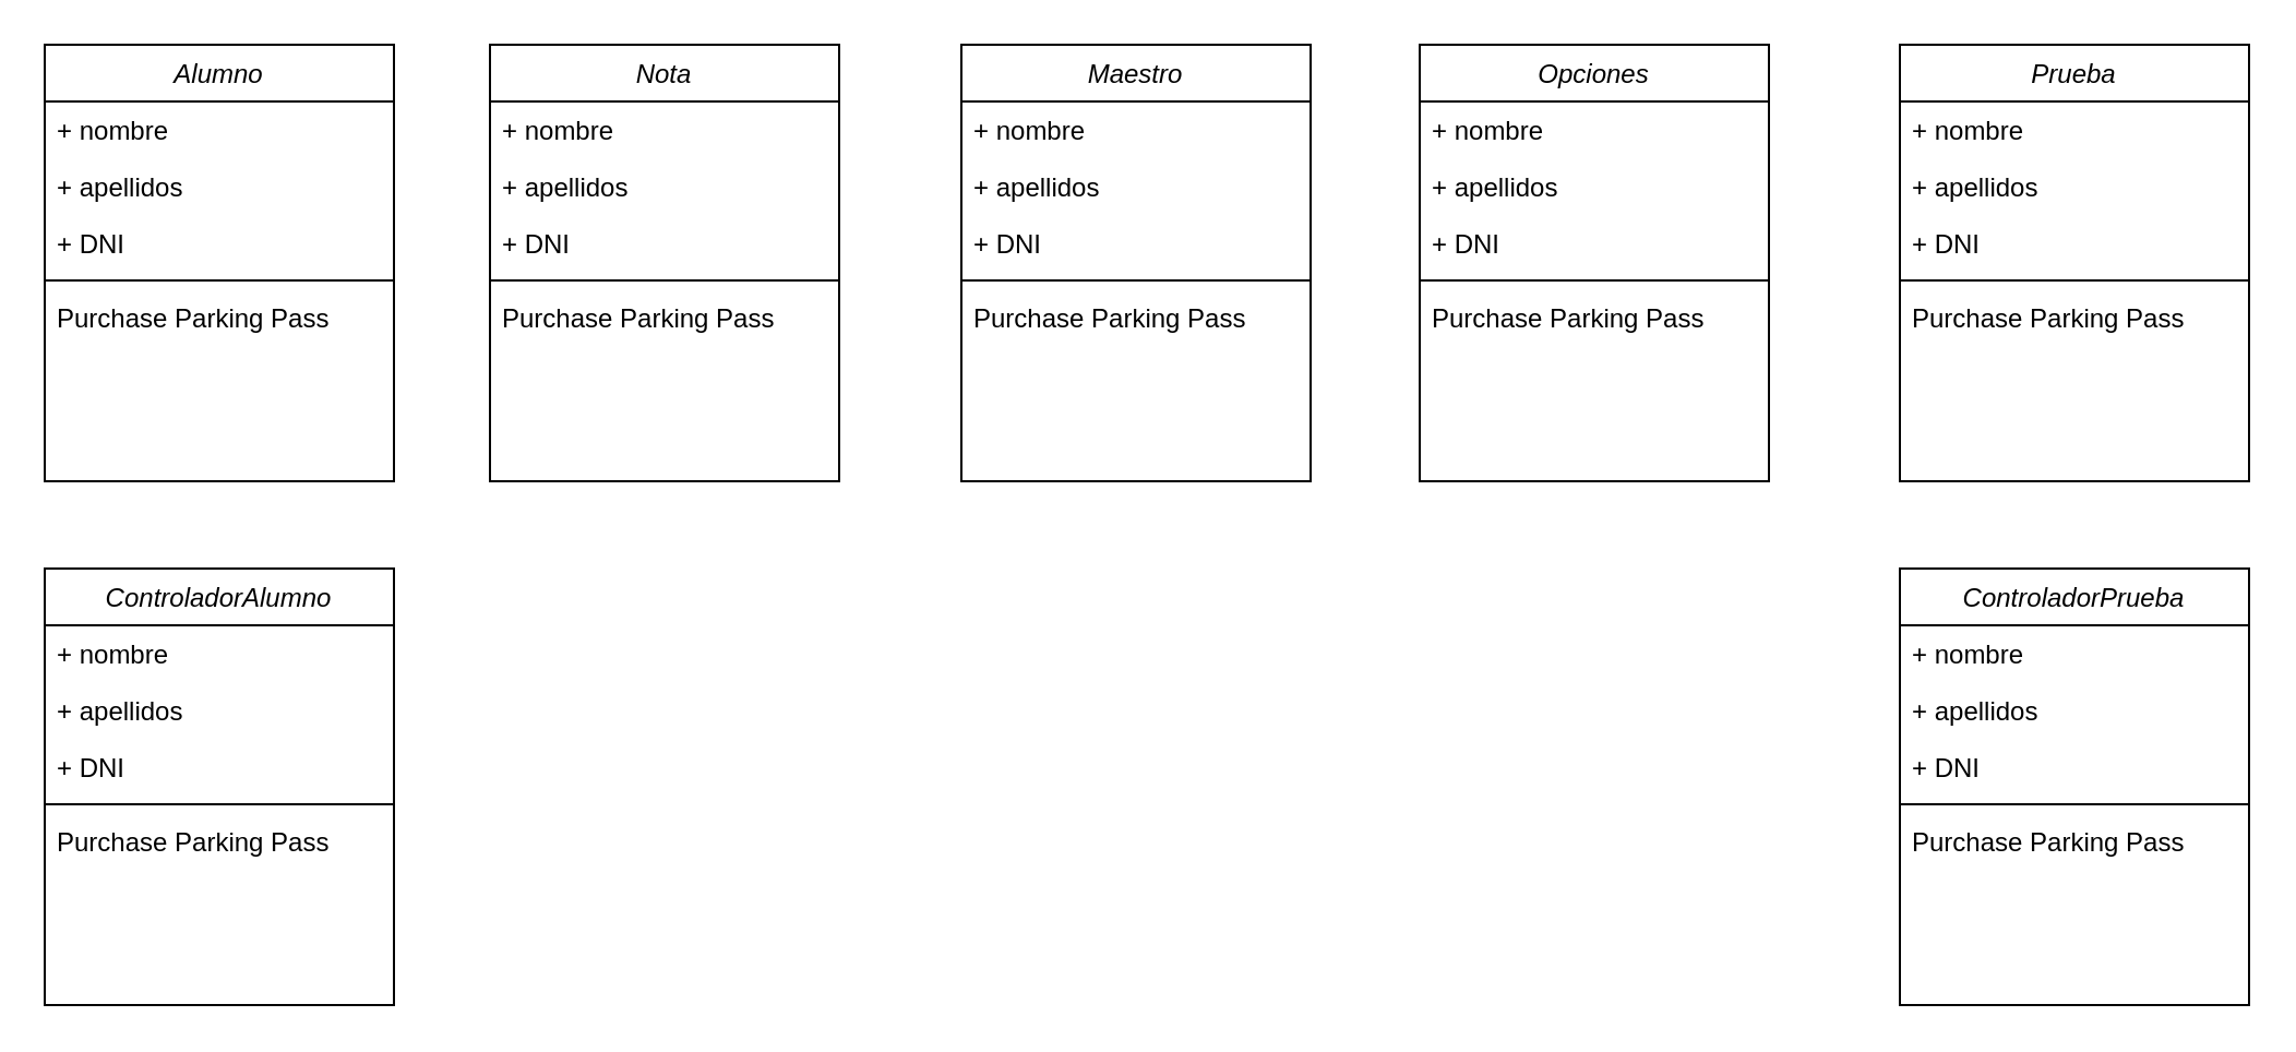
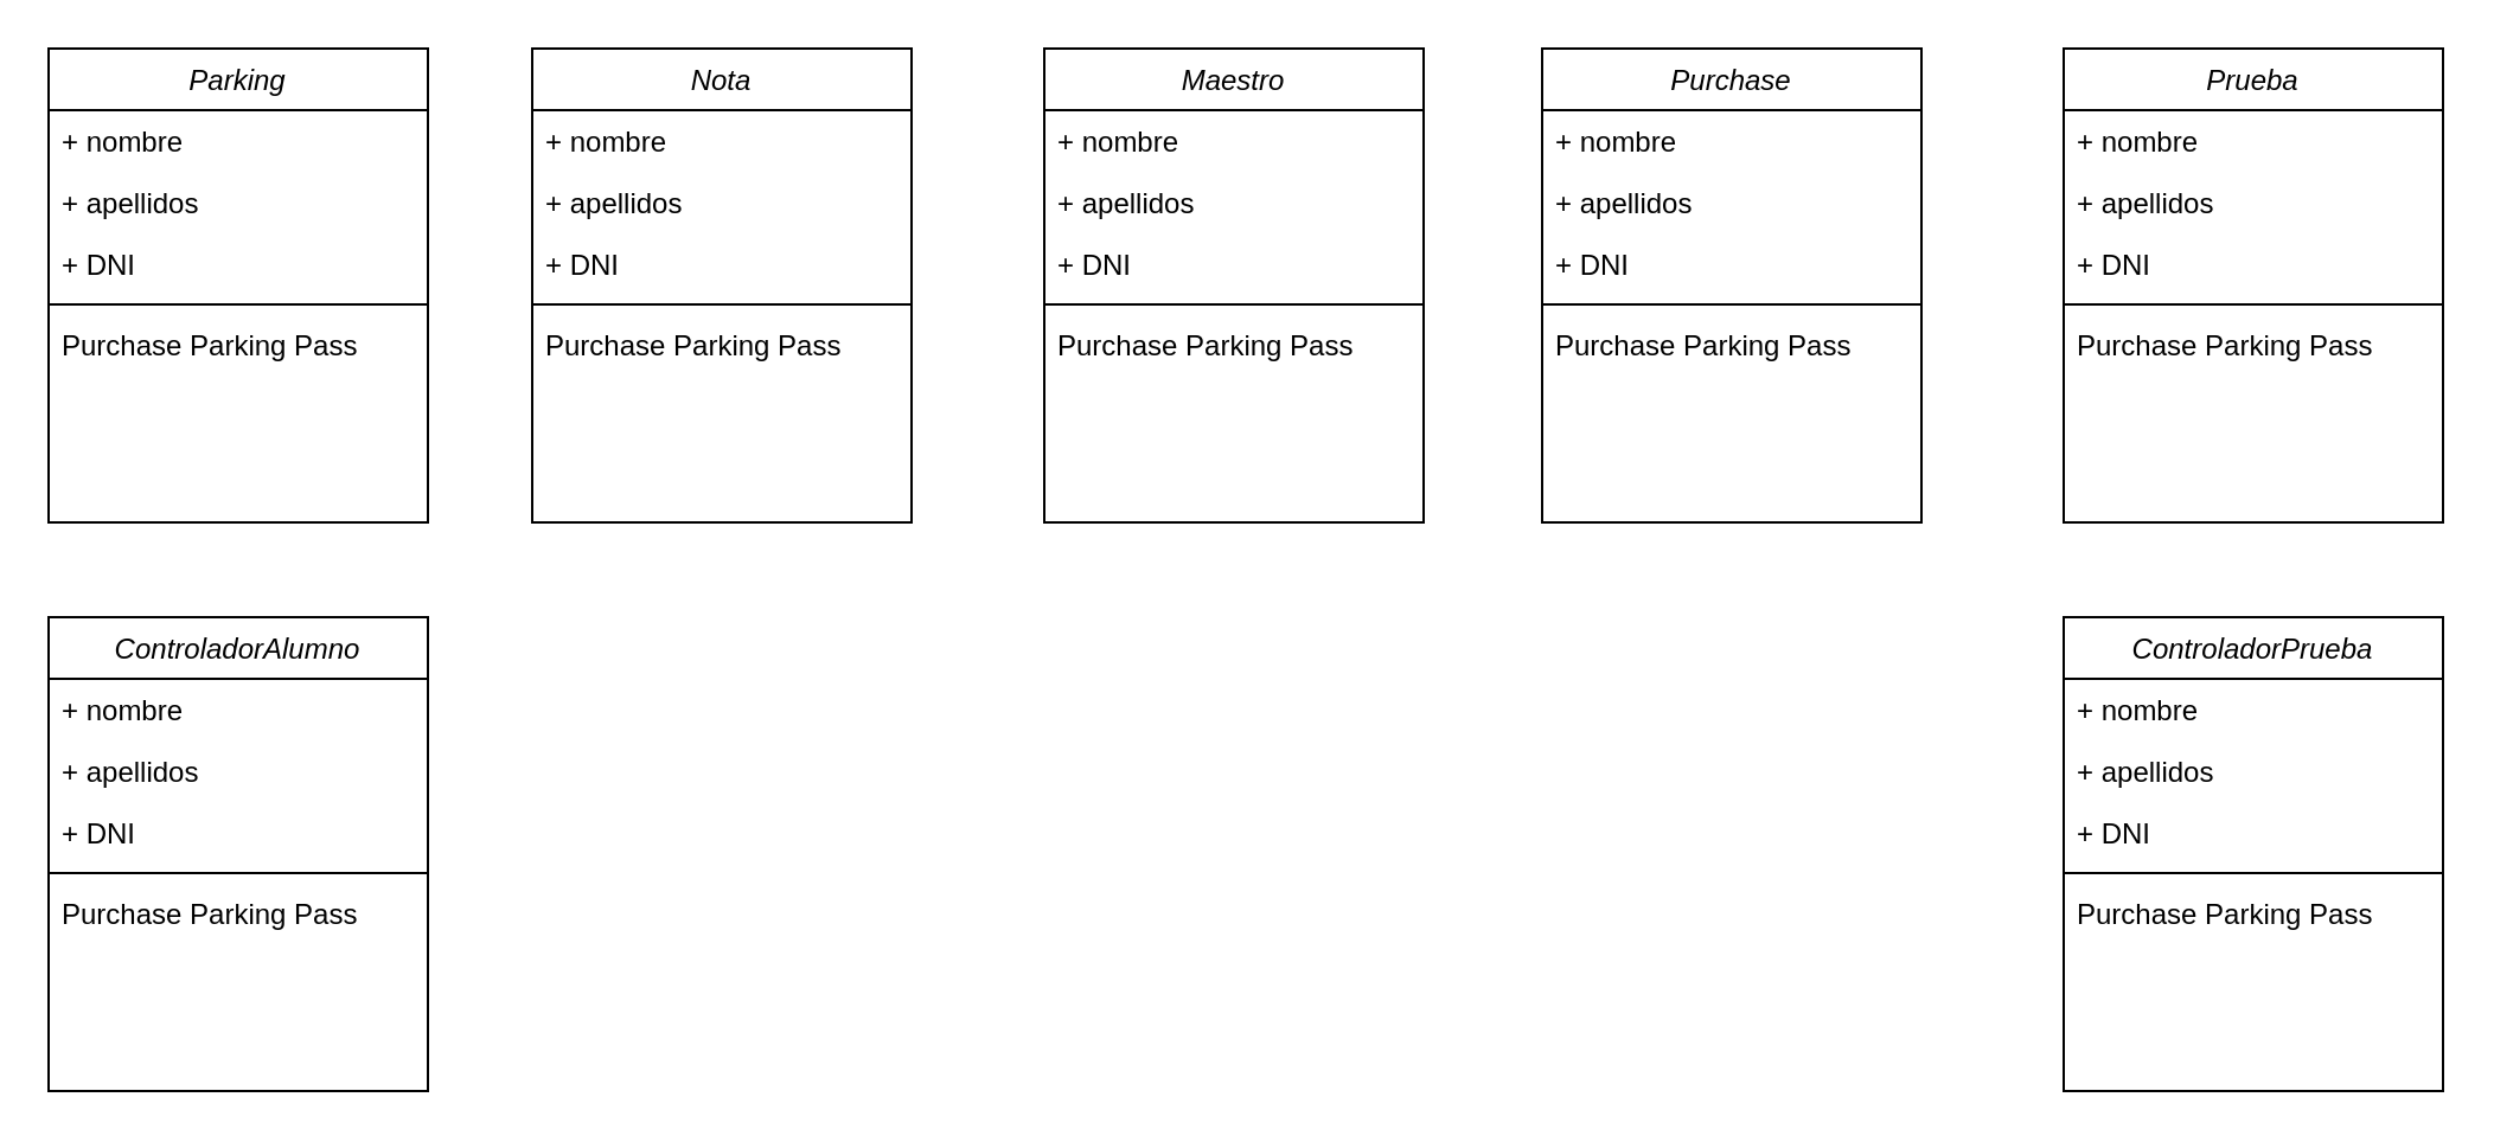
- <mxCell id="2" value="Alumno" style="swimlane;fontStyle=2;align=center;verticalAlign=top;childLayout=stackLayout;horizontal=1;startSize=26;horizontalStack=0;resizeParent=1;resizeLast=0;collapsible=1;marginBottom=0;rounded=0;shadow=0;strokeWidth=1;" parent="1" vertex="1"><mxGeometry x="20" y="20" width="160" height="200" as="geometry"><mxRectangle x="230" y="140" width="160" height="26" as="alternateBounds" /></mxGeometry></mxCell>
+ <mxCell id="2" value="Parking" style="swimlane;fontStyle=2;align=center;verticalAlign=top;childLayout=stackLayout;horizontal=1;startSize=26;horizontalStack=0;resizeParent=1;resizeLast=0;collapsible=1;marginBottom=0;rounded=0;shadow=0;strokeWidth=1;" parent="1" vertex="1"><mxGeometry x="20" y="20" width="160" height="200" as="geometry"><mxRectangle x="230" y="140" width="160" height="26" as="alternateBounds" /></mxGeometry></mxCell>
- <mxCell id="20" value="Opciones" style="swimlane;fontStyle=2;align=center;verticalAlign=top;childLayout=stackLayout;horizontal=1;startSize=26;horizontalStack=0;resizeParent=1;resizeLast=0;collapsible=1;marginBottom=0;rounded=0;shadow=0;strokeWidth=1;" vertex="1" parent="1"><mxGeometry x="650" y="20" width="160" height="200" as="geometry"><mxRectangle x="230" y="140" width="160" height="26" as="alternateBounds" /></mxGeometry></mxCell>
+ <mxCell id="20" value="Purchase" style="swimlane;fontStyle=2;align=center;verticalAlign=top;childLayout=stackLayout;horizontal=1;startSize=26;horizontalStack=0;resizeParent=1;resizeLast=0;collapsible=1;marginBottom=0;rounded=0;shadow=0;strokeWidth=1;" vertex="1" parent="1"><mxGeometry x="650" y="20" width="160" height="200" as="geometry"><mxRectangle x="230" y="140" width="160" height="26" as="alternateBounds" /></mxGeometry></mxCell>
